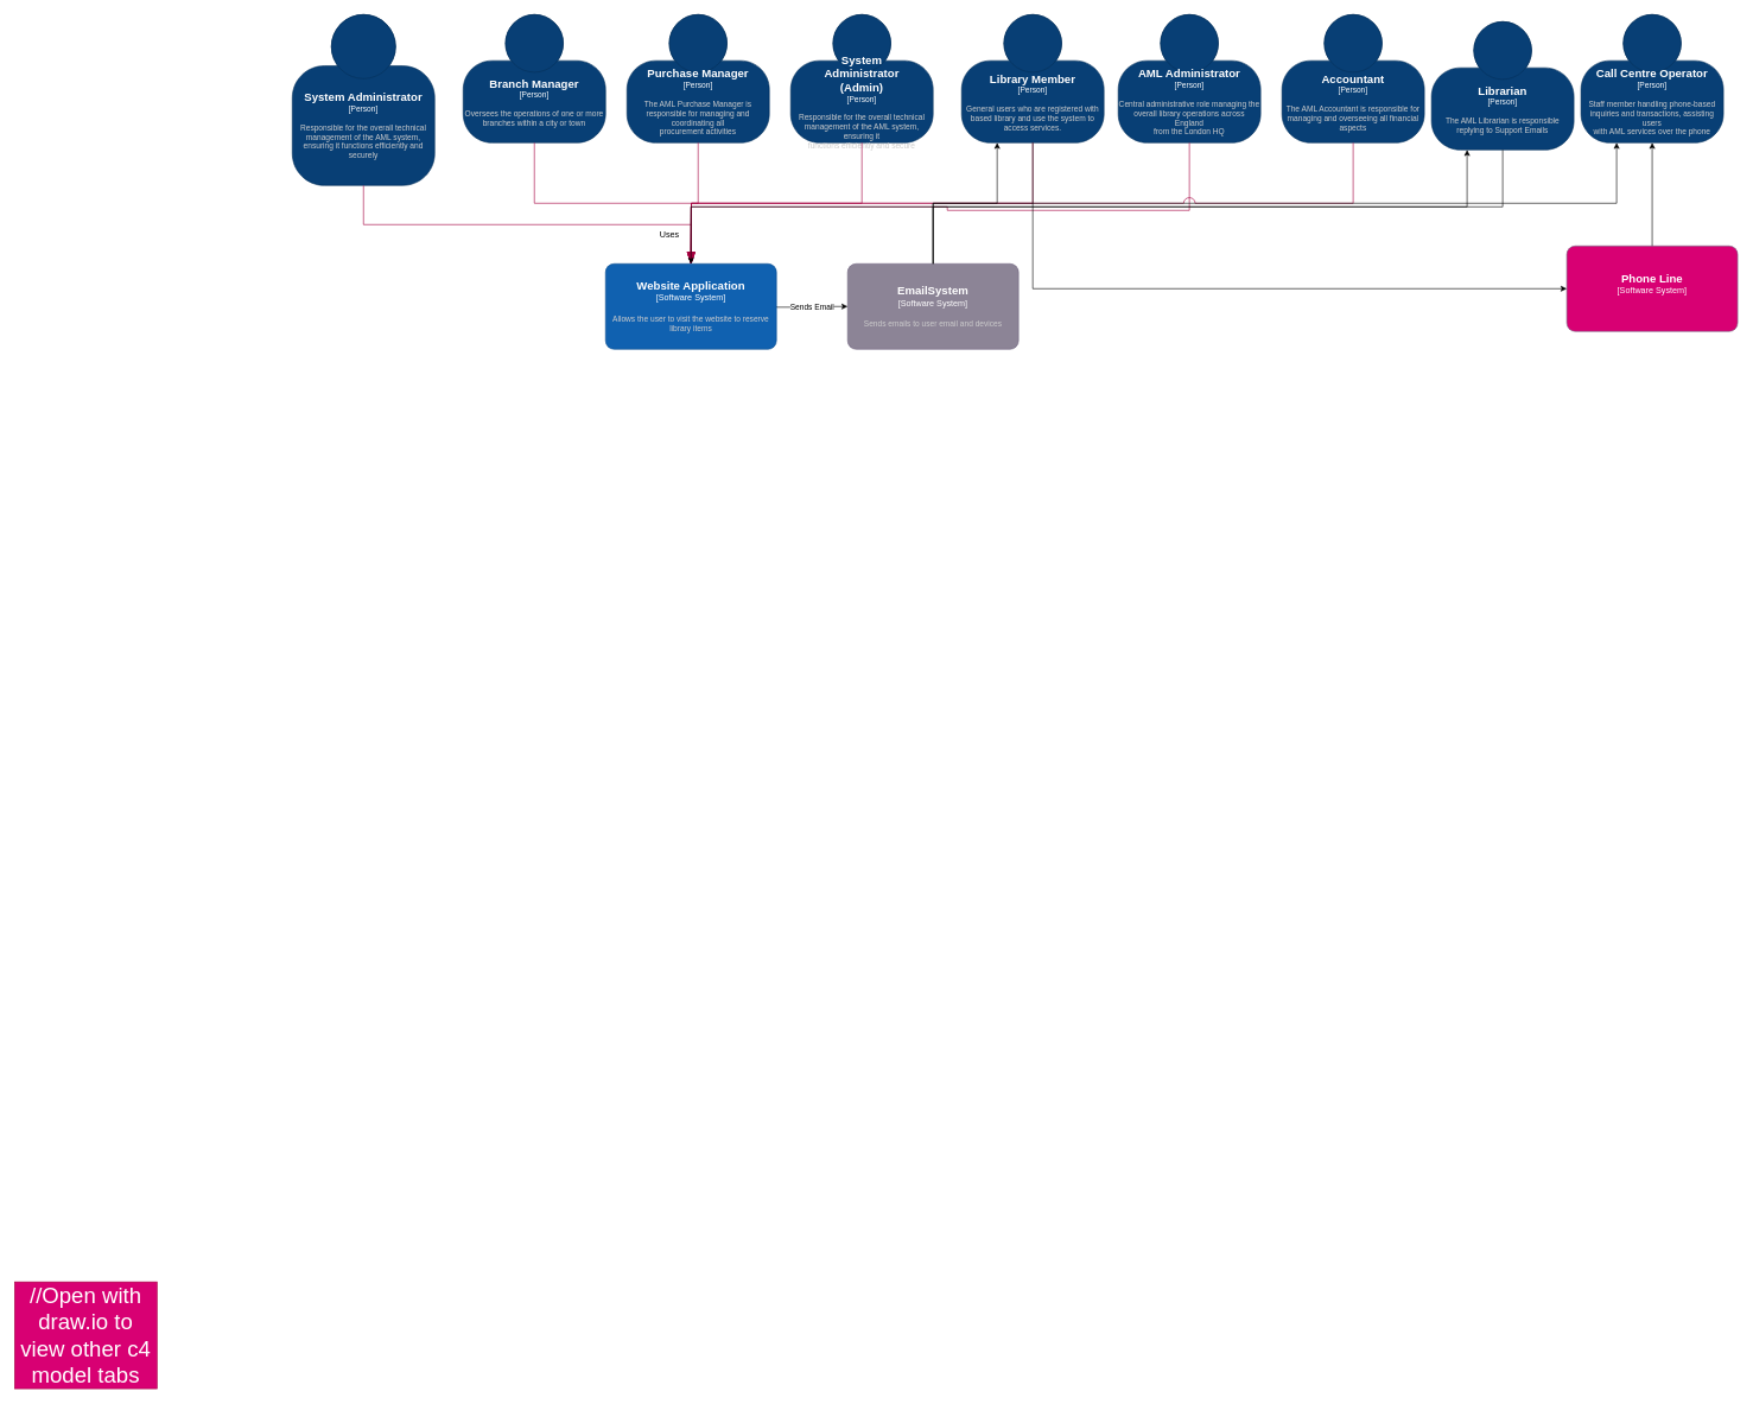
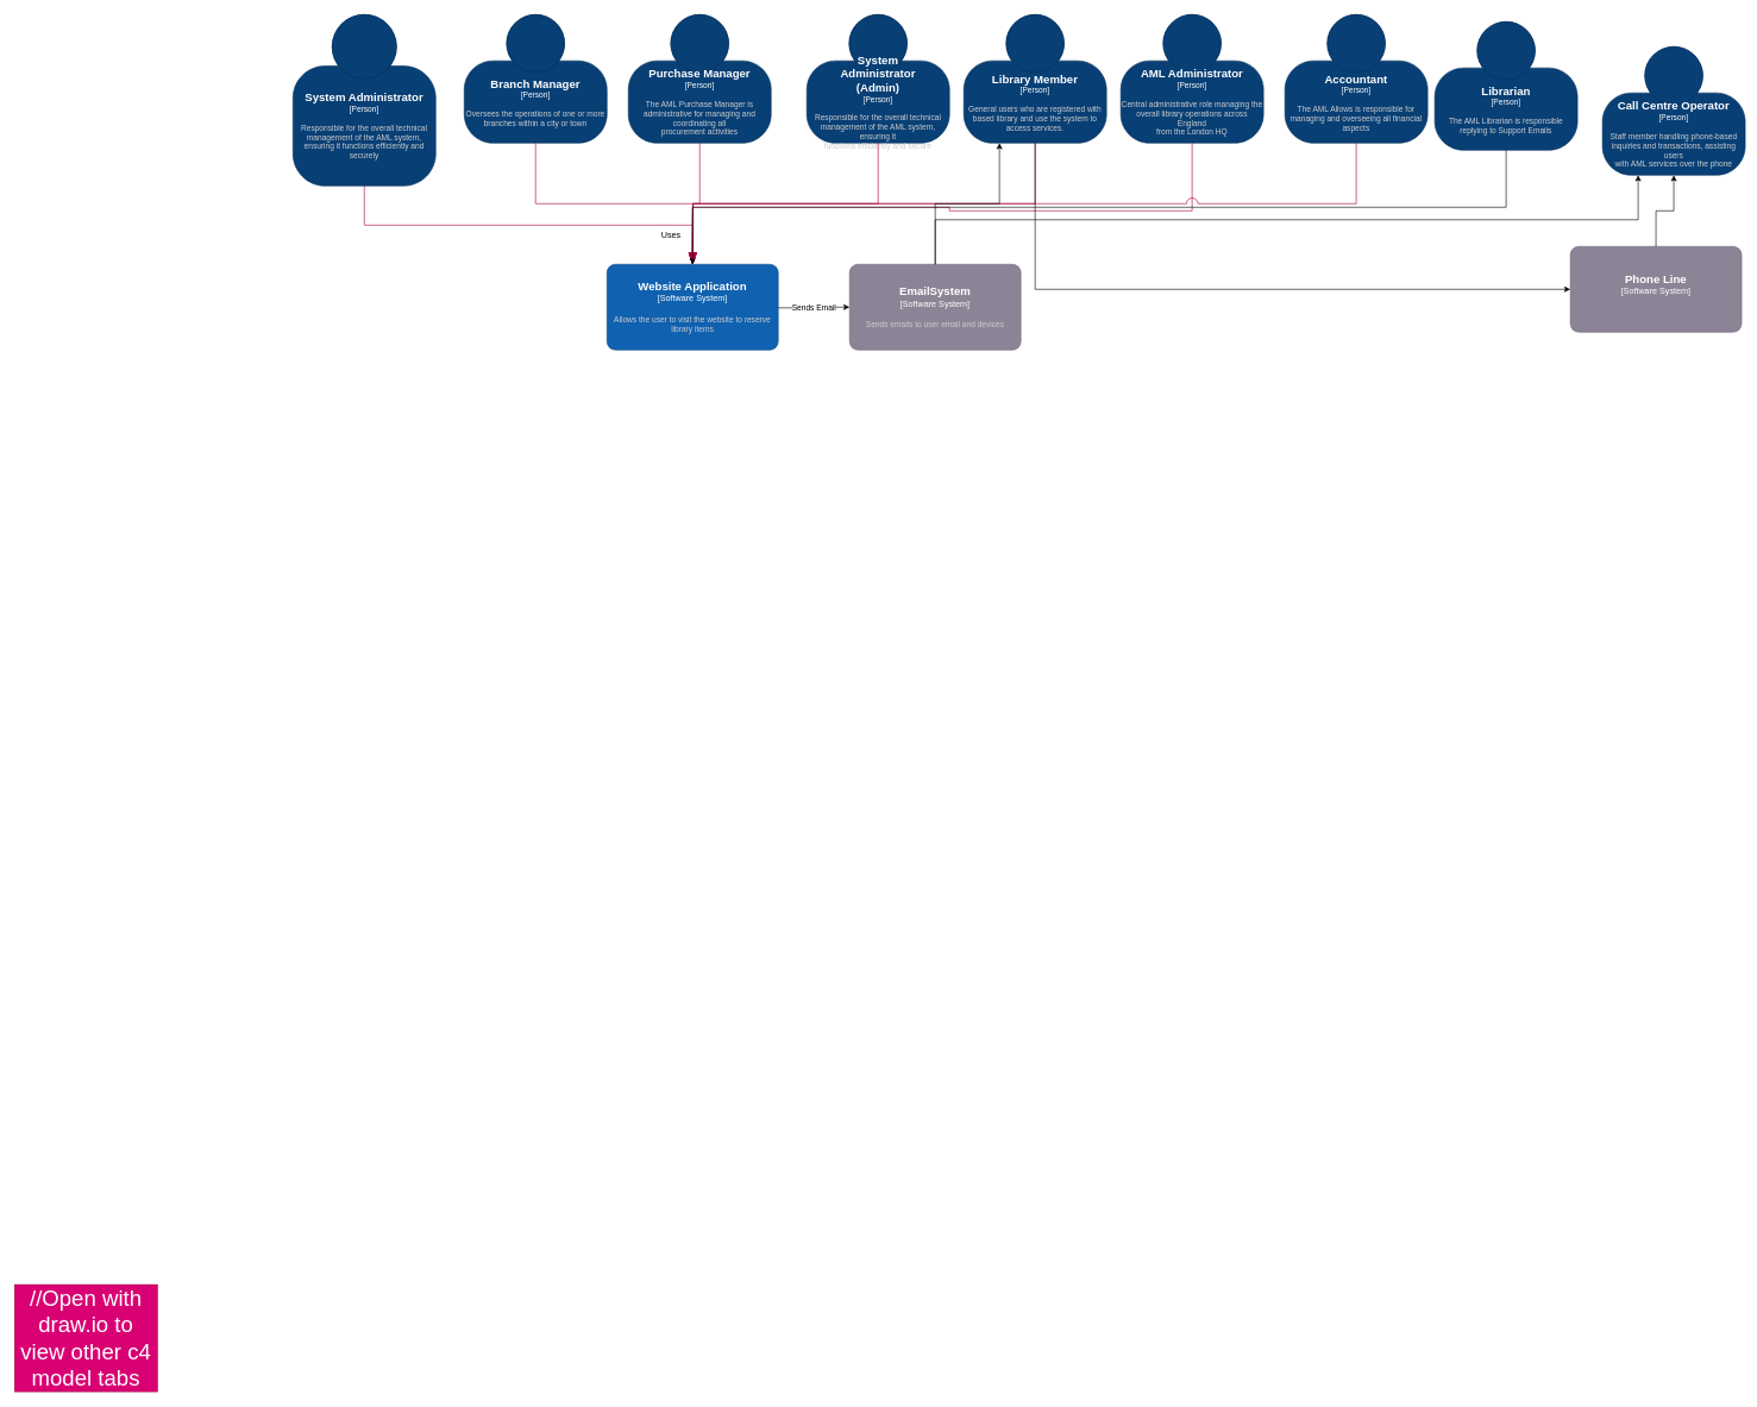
- <mxCell id="6" value="&lt;font style=&quot;font-size: 16px&quot;&gt;&lt;b&gt;System&#10;Administrator&#10;(Admin)&lt;/b&gt;&lt;/font&gt;&lt;div&gt;[Person]&lt;/div&gt;&lt;br&gt;&lt;div&gt;&lt;font style=&quot;font-size: 11px&quot;&gt;&lt;font color=&quot;#cccccc&quot;&gt;Responsible for the overall technical management of the AML system, ensuring it&#10;functions efficiently and secure&lt;/font&gt;&lt;/div&gt;" style="html=1;fontSize=11;dashed=0;whiteSpace=wrap;fillColor=#083F75;strokeColor=#06315C;fontColor=#ffffff;shape=mxgraph.c4.person2;align=center;metaEdit=1;points=[[0.5,0,0],[1,0.5,0],[1,0.75,0],[0.75,1,0],[0.5,1,0],[0.25,1,0],[0,0.75,0],[0,0.5,0]];resizable=0;" vertex="1" parent="1"><mxGeometry x="1110" y="20" width="200" height="180" as="geometry" /></mxCell>
+ <mxCell id="6" value="&lt;font style=&quot;font-size: 16px&quot;&gt;&lt;b&gt;System&#10;Administrator&#10;(Admin)&lt;/b&gt;&lt;/font&gt;&lt;div&gt;[Person]&lt;/div&gt;&lt;br&gt;&lt;div&gt;&lt;font style=&quot;font-size: 11px&quot;&gt;&lt;font color=&quot;#cccccc&quot;&gt;Responsible for the overall technical management of the AML system, ensuring it&#10;functions efficiently and secure&lt;/font&gt;&lt;/div&gt;" style="html=1;fontSize=11;dashed=0;whiteSpace=wrap;fillColor=#083F75;strokeColor=#06315C;fontColor=#ffffff;shape=mxgraph.c4.person2;align=center;metaEdit=1;points=[[0.5,0,0],[1,0.5,0],[1,0.75,0],[0.75,1,0],[0.5,1,0],[0.25,1,0],[0,0.75,0],[0,0.5,0]];resizable=0;" vertex="1" parent="1"><mxGeometry x="1130" y="20" width="200" height="180" as="geometry" /></mxCell>
- <mxCell id="9" value="&lt;font style=&quot;font-size: 16px&quot;&gt;&lt;b&gt;Call Centre Operator&lt;/b&gt;&lt;/font&gt;&lt;div&gt;[Person]&lt;/div&gt;&lt;br&gt;&lt;div&gt;&lt;font style=&quot;font-size: 11px&quot;&gt;&lt;font color=&quot;#cccccc&quot;&gt;Staff member handling phone-based inquiries and transactions, assisting users&#10;with AML services over the phone&lt;/font&gt;&lt;/div&gt;" style="html=1;fontSize=11;dashed=0;whiteSpace=wrap;fillColor=#083F75;strokeColor=#06315C;fontColor=#ffffff;shape=mxgraph.c4.person2;align=center;metaEdit=1;points=[[0.5,0,0],[1,0.5,0],[1,0.75,0],[0.75,1,0],[0.5,1,0],[0.25,1,0],[0,0.75,0],[0,0.5,0]];resizable=0;" vertex="1" parent="1"><mxGeometry x="2220" y="20" width="200" height="180" as="geometry" /></mxCell>
+ <mxCell id="9" value="&lt;font style=&quot;font-size: 16px&quot;&gt;&lt;b&gt;Call Centre Operator&lt;/b&gt;&lt;/font&gt;&lt;div&gt;[Person]&lt;/div&gt;&lt;br&gt;&lt;div&gt;&lt;font style=&quot;font-size: 11px&quot;&gt;&lt;font color=&quot;#cccccc&quot;&gt;Staff member handling phone-based inquiries and transactions, assisting users&#10;with AML services over the phone&lt;/font&gt;&lt;/div&gt;" style="html=1;fontSize=11;dashed=0;whiteSpace=wrap;fillColor=#083F75;strokeColor=#06315C;fontColor=#ffffff;shape=mxgraph.c4.person2;align=center;metaEdit=1;points=[[0.5,0,0],[1,0.5,0],[1,0.75,0],[0.75,1,0],[0.5,1,0],[0.25,1,0],[0,0.75,0],[0,0.5,0]];resizable=0;" vertex="1" parent="1"><mxGeometry x="2245" y="65" width="200" height="180" as="geometry" /></mxCell>
- <mxCell id="4" value="&lt;font style=&quot;font-size: 16px&quot;&gt;&lt;b&gt;Purchase Manager&lt;/b&gt;&lt;/font&gt;&lt;div&gt;[Person]&lt;/div&gt;&lt;br&gt;&lt;div&gt;&lt;font style=&quot;font-size: 11px&quot;&gt;&lt;font color=&quot;#cccccc&quot;&gt;The AML Purchase Manager is responsible for managing and coordinating all&#10;procurement activities&lt;/font&gt;&lt;/div&gt;" style="html=1;fontSize=11;dashed=0;whiteSpace=wrap;fillColor=#083F75;strokeColor=#06315C;fontColor=#ffffff;shape=mxgraph.c4.person2;align=center;metaEdit=1;points=[[0.5,0,0],[1,0.5,0],[1,0.75,0],[0.75,1,0],[0.5,1,0],[0.25,1,0],[0,0.75,0],[0,0.5,0]];resizable=0;" vertex="1" parent="1"><mxGeometry x="880" y="20" width="200" height="180" as="geometry" /></mxCell>
+ <mxCell id="4" value="&lt;font style=&quot;font-size: 16px&quot;&gt;&lt;b&gt;Purchase Manager&lt;/b&gt;&lt;/font&gt;&lt;div&gt;[Person]&lt;/div&gt;&lt;br&gt;&lt;div&gt;&lt;font style=&quot;font-size: 11px&quot;&gt;&lt;font color=&quot;#cccccc&quot;&gt;The AML Purchase Manager is administrative for managing and coordinating all&#10;procurement activities&lt;/font&gt;&lt;/div&gt;" style="html=1;fontSize=11;dashed=0;whiteSpace=wrap;fillColor=#083F75;strokeColor=#06315C;fontColor=#ffffff;shape=mxgraph.c4.person2;align=center;metaEdit=1;points=[[0.5,0,0],[1,0.5,0],[1,0.75,0],[0.75,1,0],[0.5,1,0],[0.25,1,0],[0,0.75,0],[0,0.5,0]];resizable=0;" vertex="1" parent="1"><mxGeometry x="880" y="20" width="200" height="180" as="geometry" /></mxCell>
- <mxCell id="8" value="&lt;font style=&quot;font-size: 16px&quot;&gt;&lt;b&gt;Accountant&lt;/b&gt;&lt;/font&gt;&lt;div&gt;[Person]&lt;/div&gt;&lt;br&gt;&lt;div&gt;&lt;font style=&quot;font-size: 11px&quot;&gt;&lt;font color=&quot;#cccccc&quot;&gt;The AML Accountant is responsible for managing and overseeing all financial aspects&lt;/font&gt;&lt;/div&gt;" style="html=1;fontSize=11;dashed=0;whiteSpace=wrap;fillColor=#083F75;strokeColor=#06315C;fontColor=#ffffff;shape=mxgraph.c4.person2;align=center;metaEdit=1;points=[[0.5,0,0],[1,0.5,0],[1,0.75,0],[0.75,1,0],[0.5,1,0],[0.25,1,0],[0,0.75,0],[0,0.5,0]];resizable=0;" vertex="1" parent="1"><mxGeometry x="1800" y="20" width="200" height="180" as="geometry" /></mxCell>
+ <mxCell id="8" value="&lt;font style=&quot;font-size: 16px&quot;&gt;&lt;b&gt;Accountant&lt;/b&gt;&lt;/font&gt;&lt;div&gt;[Person]&lt;/div&gt;&lt;br&gt;&lt;div&gt;&lt;font style=&quot;font-size: 11px&quot;&gt;&lt;font color=&quot;#cccccc&quot;&gt;The AML Allows is responsible for managing and overseeing all financial aspects&lt;/font&gt;&lt;/div&gt;" style="html=1;fontSize=11;dashed=0;whiteSpace=wrap;fillColor=#083F75;strokeColor=#06315C;fontColor=#ffffff;shape=mxgraph.c4.person2;align=center;metaEdit=1;points=[[0.5,0,0],[1,0.5,0],[1,0.75,0],[0.75,1,0],[0.5,1,0],[0.25,1,0],[0,0.75,0],[0,0.5,0]];resizable=0;" vertex="1" parent="1"><mxGeometry x="1800" y="20" width="200" height="180" as="geometry" /></mxCell>
- <mxCell id="25" style="edgeStyle=orthogonalEdgeStyle;rounded=0;orthogonalLoop=1;jettySize=auto;html=1;exitX=0.5;exitY=0;exitDx=0;exitDy=0;exitPerimeter=0;entryX=0.25;entryY=1;entryDx=0;entryDy=0;entryPerimeter=0;" edge="1" parent="1" source="21" target="19"><mxGeometry relative="1" as="geometry" /></mxCell>
- <mxCell id="15" value="&lt;font style=&quot;font-size: 16px&quot;&gt;&lt;b&gt;Phone Line&lt;/b&gt;&lt;/font&gt;&lt;div&gt;[Software System]&lt;/div&gt;&lt;br&gt;&lt;div&gt;&lt;font style=&quot;font-size: 11px&quot;&gt;&lt;font color=&quot;#cccccc&quot;&gt;&lt;/font&gt;&lt;/div&gt;" style="rounded=1;whiteSpace=wrap;html=1;labelBackgroundColor=none;fillColor=#d80073;fontColor=#ffffff;align=center;arcSize=10;strokeColor=#736782;metaEdit=1;resizable=0;points=[[0.25,0,0],[0.5,0,0],[0.75,0,0],[1,0.25,0],[1,0.5,0],[1,0.75,0],[0.75,1,0],[0.5,1,0],[0.25,1,0],[0,0.75,0],[0,0.5,0],[0,0.25,0]];" vertex="1" parent="1"><mxGeometry x="2200" y="345" width="240" height="120" as="geometry" /></mxCell>
+ <mxCell id="15" value="&lt;font style=&quot;font-size: 16px&quot;&gt;&lt;b&gt;Phone Line&lt;/b&gt;&lt;/font&gt;&lt;div&gt;[Software System]&lt;/div&gt;&lt;br&gt;&lt;div&gt;&lt;font style=&quot;font-size: 11px&quot;&gt;&lt;font color=&quot;#cccccc&quot;&gt;&lt;/font&gt;&lt;/div&gt;" style="rounded=1;whiteSpace=wrap;html=1;labelBackgroundColor=none;fillColor=#8C8496;fontColor=#ffffff;align=center;arcSize=10;strokeColor=#736782;metaEdit=1;resizable=0;points=[[0.25,0,0],[0.5,0,0],[0.75,0,0],[1,0.25,0],[1,0.5,0],[1,0.75,0],[0.75,1,0],[0.5,1,0],[0.25,1,0],[0,0.75,0],[0,0.5,0],[0,0.25,0]];" vertex="1" parent="1"><mxGeometry x="2200" y="345" width="240" height="120" as="geometry" /></mxCell>
